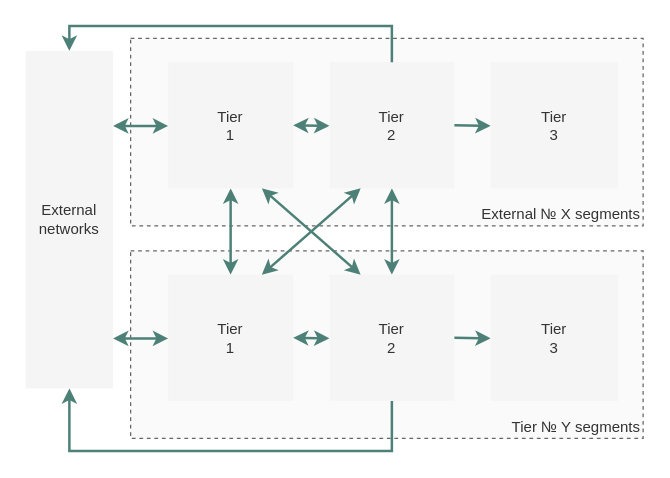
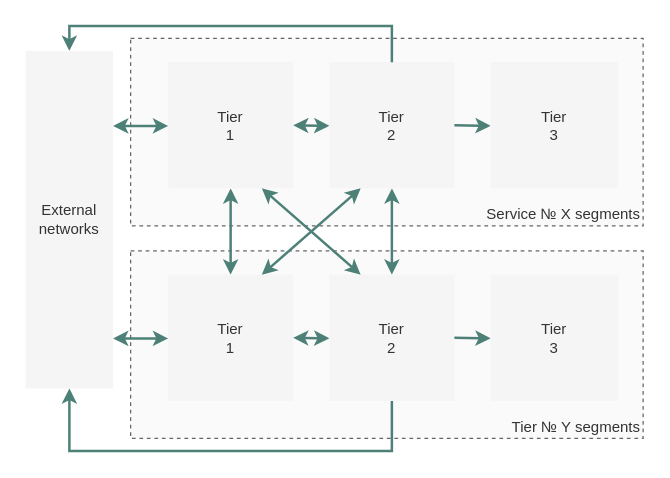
- <mxCell id="9" value="External № X segments" style="whiteSpace=wrap;html=1;fillColor=#FAFAFA;dashed=1;strokeColor=#666666;fontColor=#333333;verticalAlign=bottom;align=right;" parent="1" vertex="1"><mxGeometry x="104" y="30" width="410" height="150" as="geometry" /></mxCell>
+ <mxCell id="9" value="Service № X segments" style="whiteSpace=wrap;html=1;fillColor=#FAFAFA;dashed=1;strokeColor=#666666;fontColor=#333333;verticalAlign=bottom;align=right;" parent="1" vertex="1"><mxGeometry x="104" y="30" width="410" height="150" as="geometry" /></mxCell>
